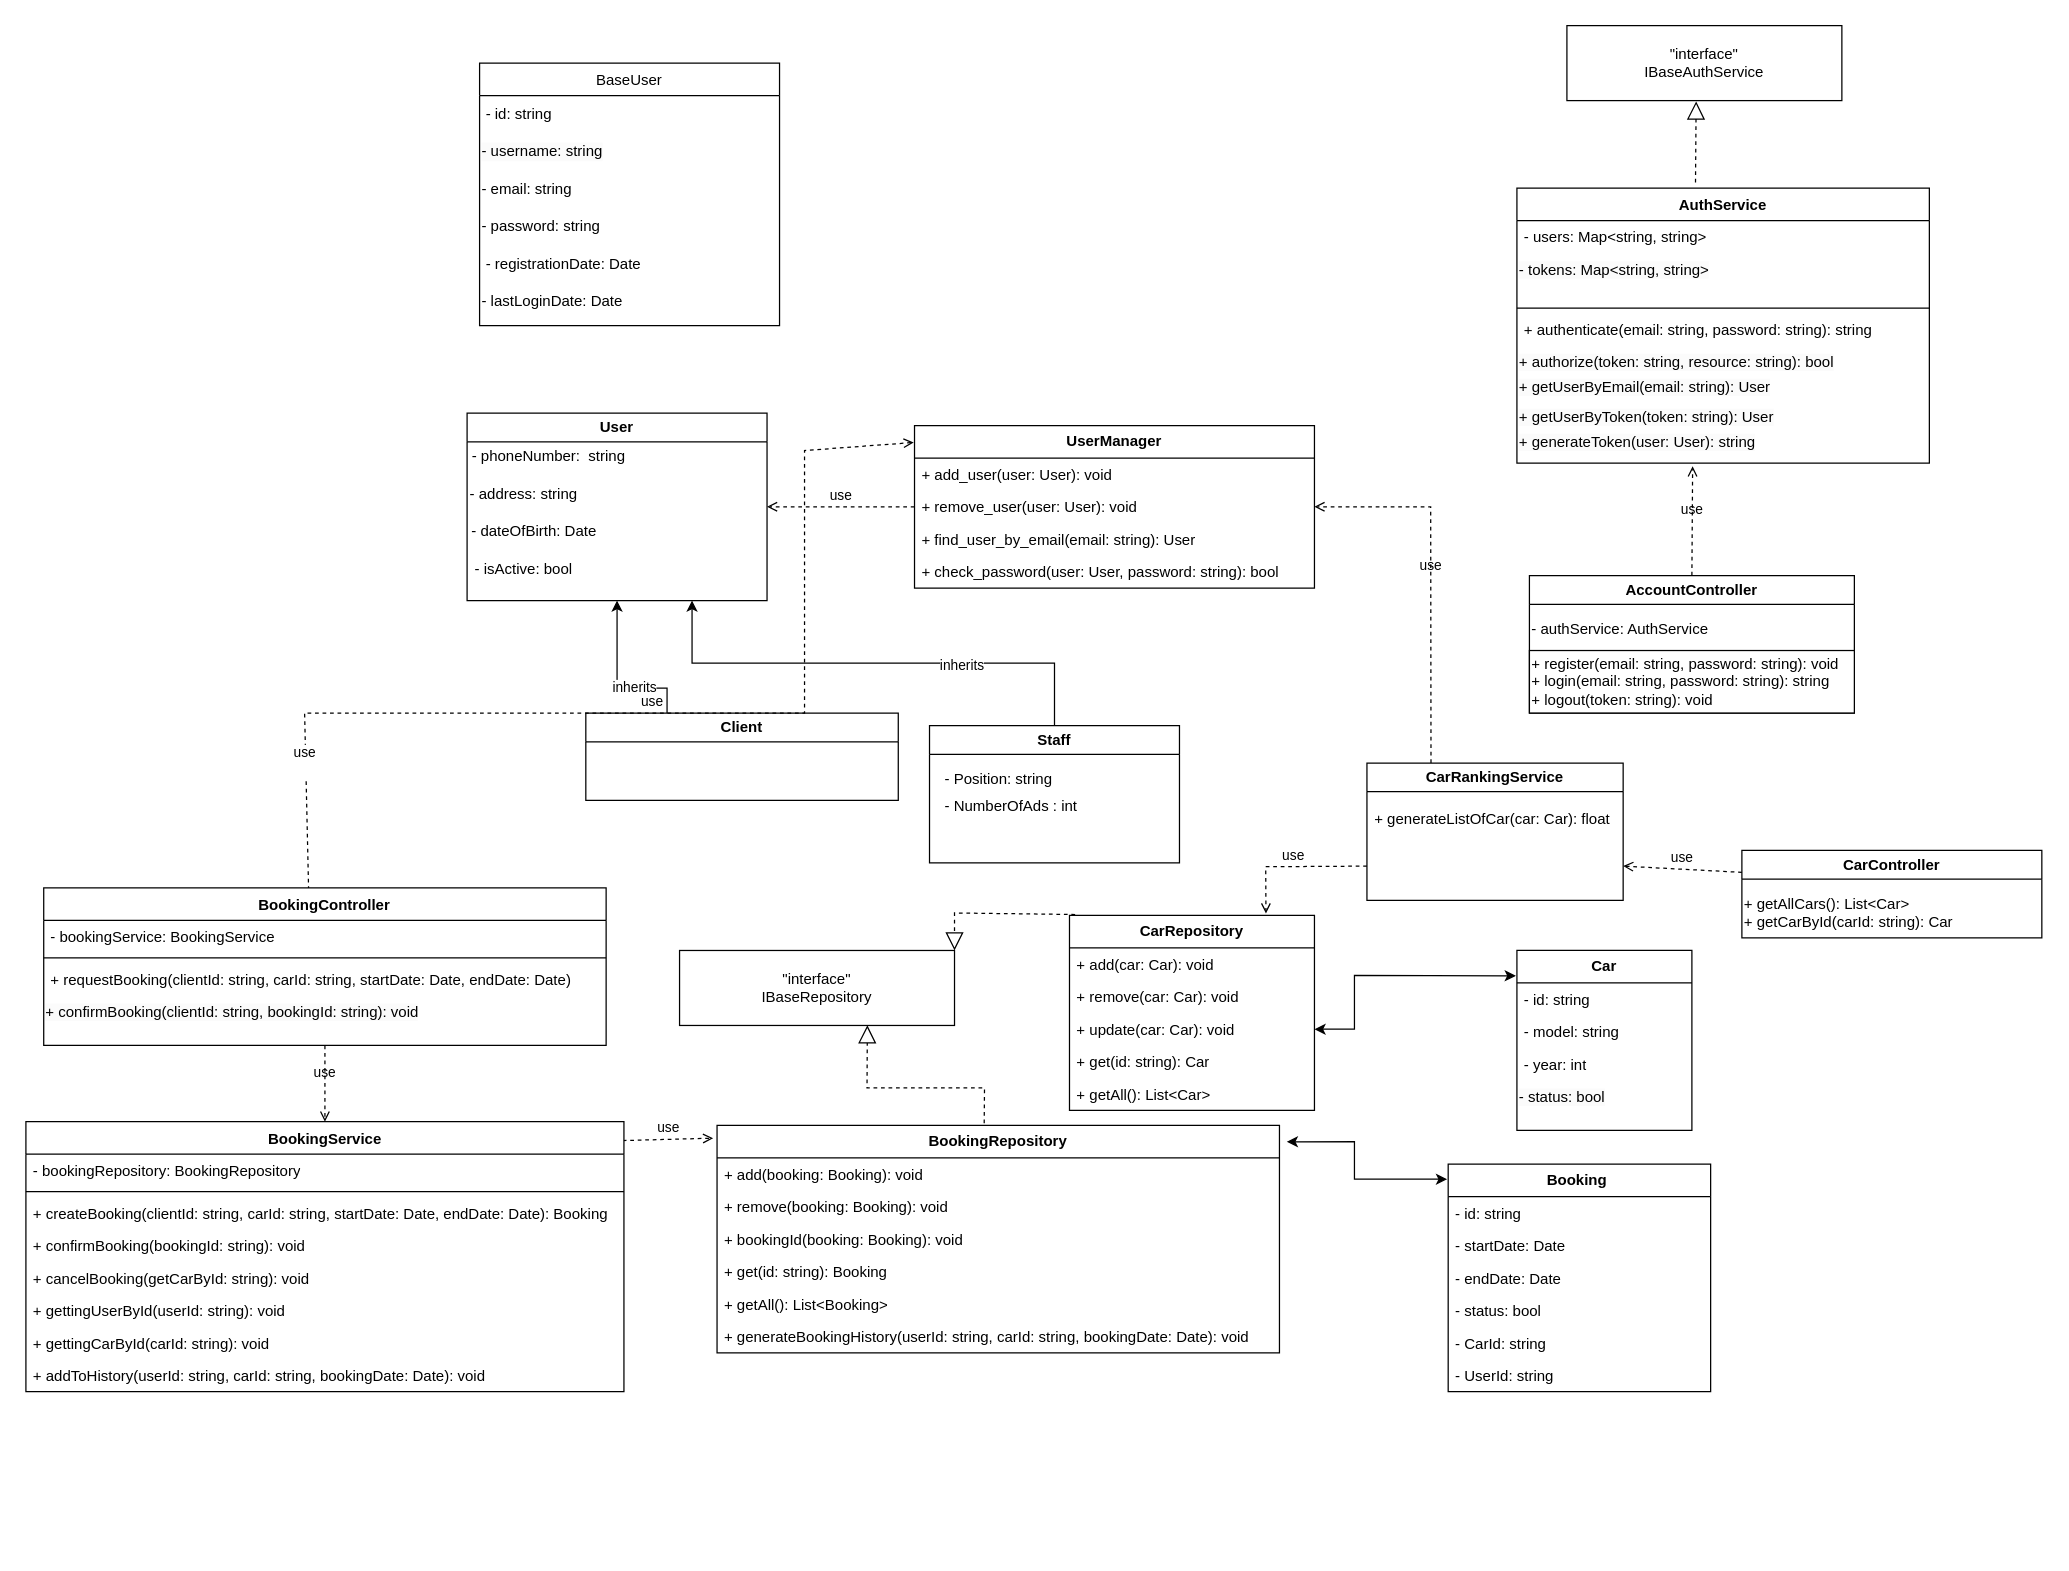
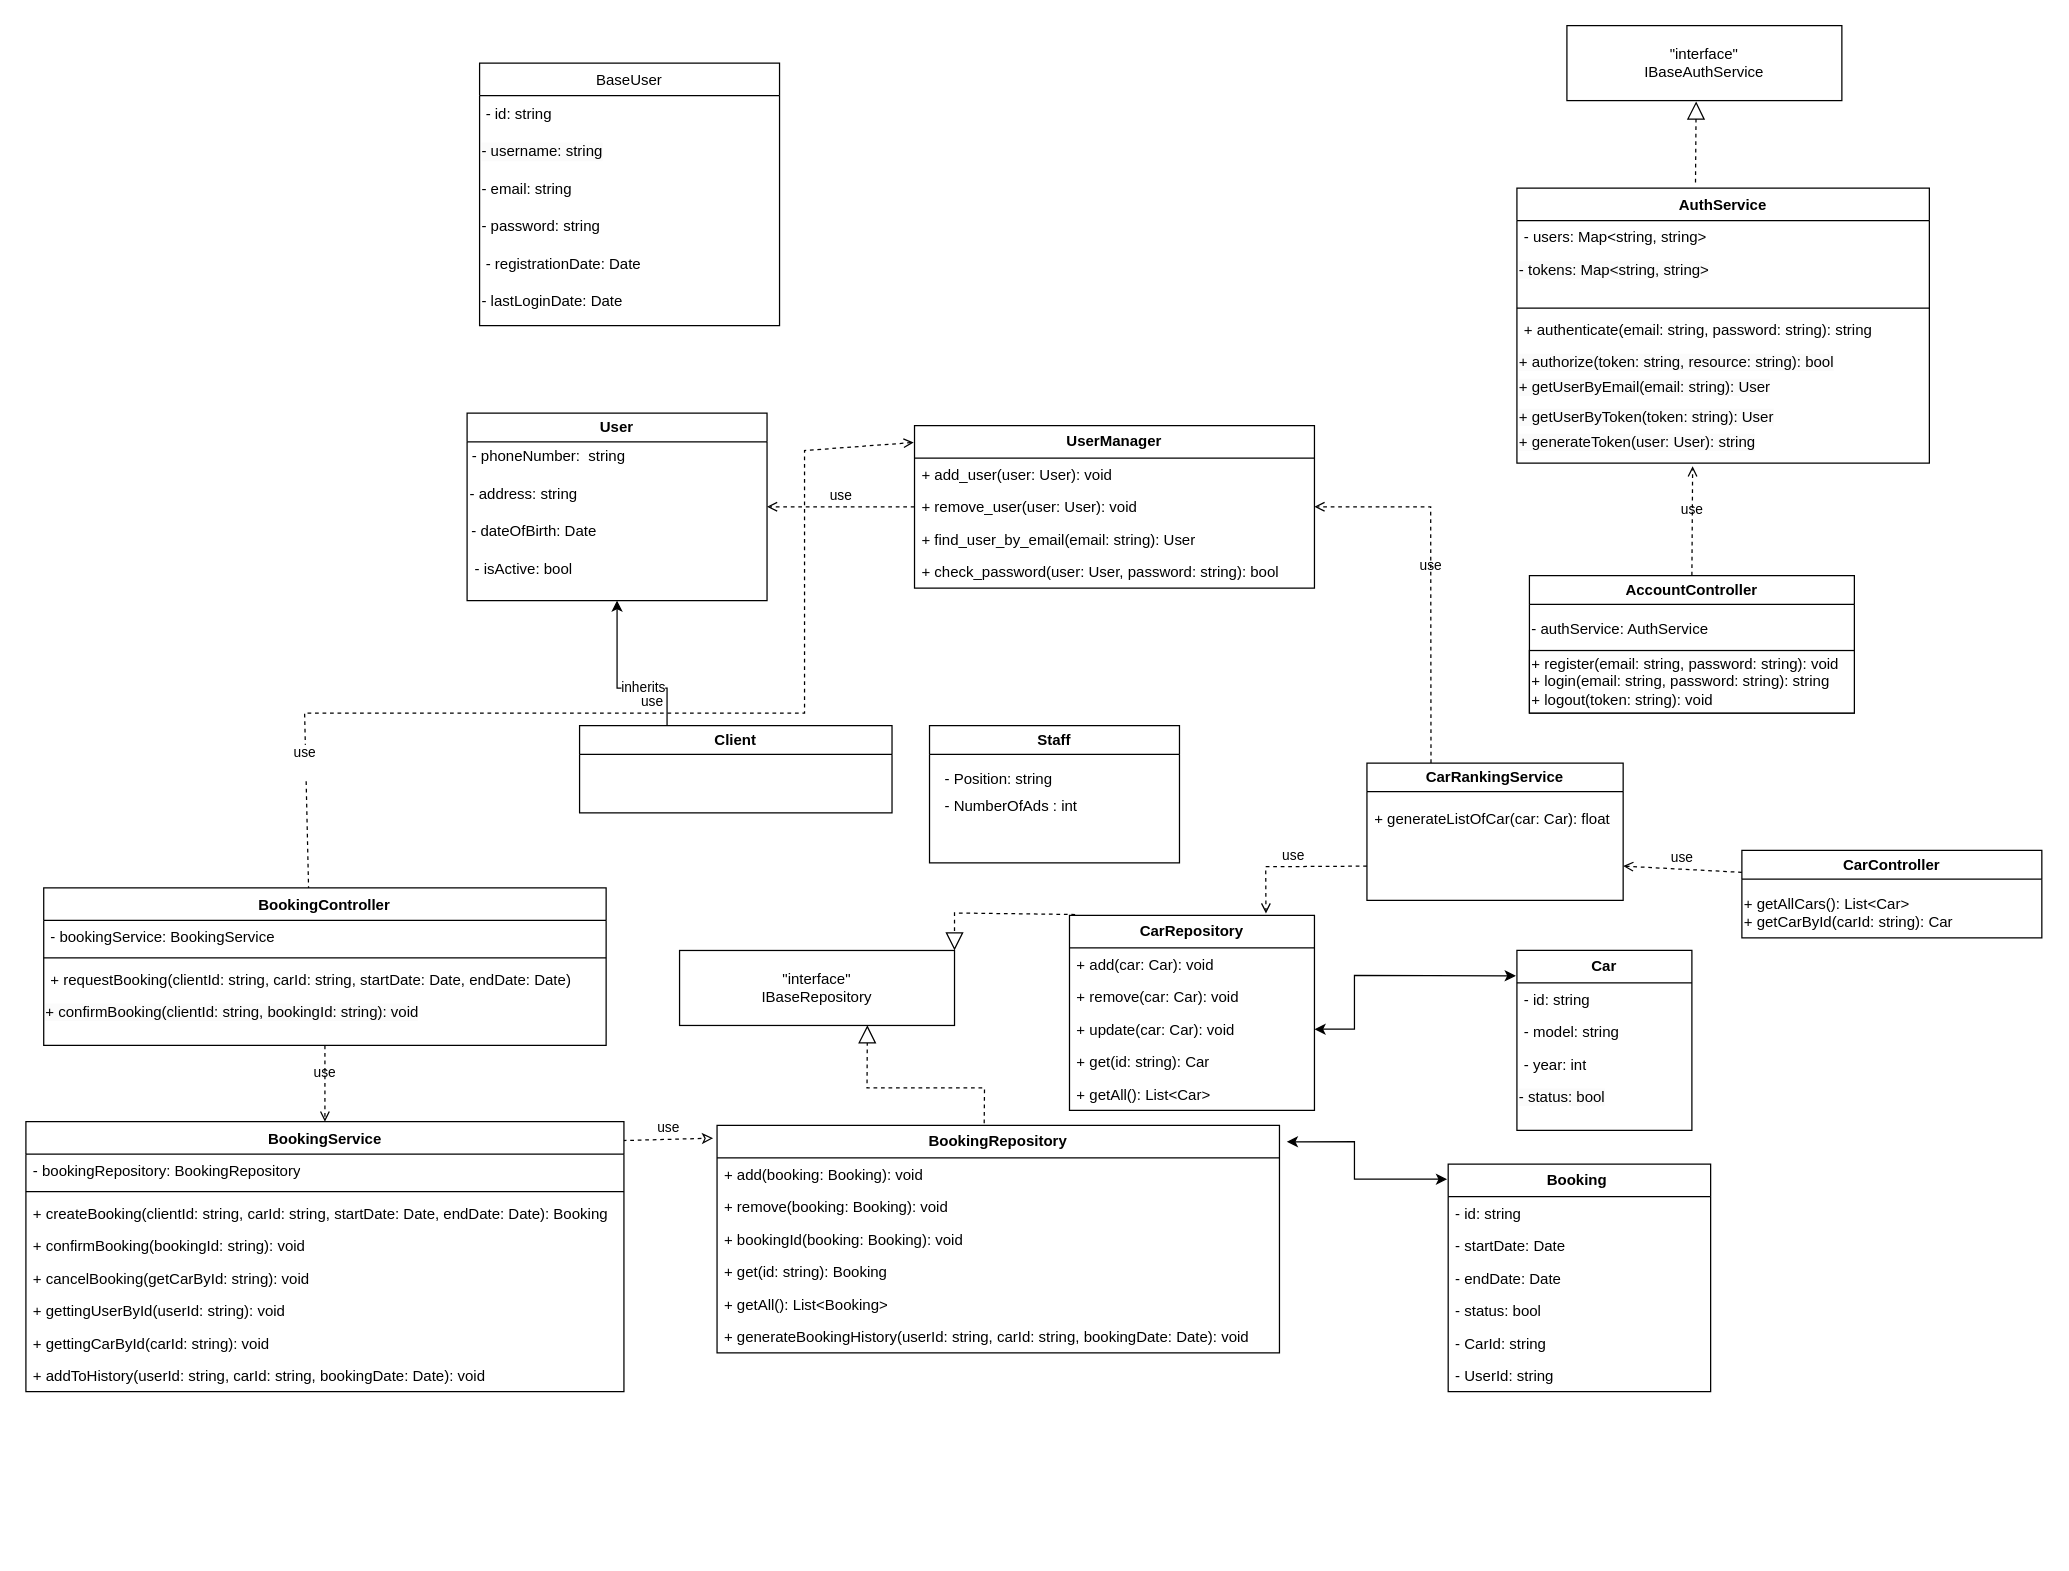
- <mxCell id="17" style="edgeStyle=orthogonalEdgeStyle;rounded=0;orthogonalLoop=1;jettySize=auto;html=1;exitX=0.5;exitY=0;exitDx=0;exitDy=0;entryX=0.75;entryY=1;entryDx=0;entryDy=0;" edge="1" parent="1" source="19" target="9"><mxGeometry relative="1" as="geometry"><mxPoint x="673" y="490" as="targetPoint" /></mxGeometry></mxCell>
- <mxCell id="18" value="inherits" style="edgeLabel;html=1;align=center;verticalAlign=middle;resizable=0;points=[];" connectable="0" vertex="1" parent="17"><mxGeometry x="-0.357" y="1" relative="1" as="geometry"><mxPoint as="offset" /></mxGeometry></mxCell>
- <mxCell id="16" value="Client" style="swimlane;whiteSpace=wrap;html=1;" vertex="1" parent="1"><mxGeometry x="468" y="570" width="250" height="70" as="geometry" /></mxCell>
+ <mxCell id="16" value="Client" style="swimlane;whiteSpace=wrap;html=1;" vertex="1" parent="1"><mxGeometry x="463" y="580" width="250" height="70" as="geometry" /></mxCell>
- <mxCell id="33" value="use" style="html=1;verticalAlign=bottom;labelBackgroundColor=none;endArrow=open;endFill=0;dashed=1;rounded=0;exitX=0.998;exitY=0.07;exitDx=0;exitDy=0;exitPerimeter=0;entryX=-0.007;entryY=0.056;entryDx=0;entryDy=0;entryPerimeter=0;" edge="1" parent="1" source="70" target="45"><mxGeometry width="160" relative="1" as="geometry"><mxPoint x="543" y="980" as="sourcePoint" /><mxPoint x="603" y="978" as="targetPoint" /></mxGeometry></mxCell>
+ <mxCell id="33" value="use" style="html=1;verticalAlign=bottom;labelBackgroundColor=none;endArrow=classic;endFill=0;dashed=1;rounded=0;exitX=0.998;exitY=0.07;exitDx=0;exitDy=0;exitPerimeter=0;entryX=-0.007;entryY=0.056;entryDx=0;entryDy=0;entryPerimeter=0;" edge="1" parent="1" source="70" target="45"><mxGeometry width="160" relative="1" as="geometry"><mxPoint x="543" y="980" as="sourcePoint" /><mxPoint x="603" y="978" as="targetPoint" /></mxGeometry></mxCell>
